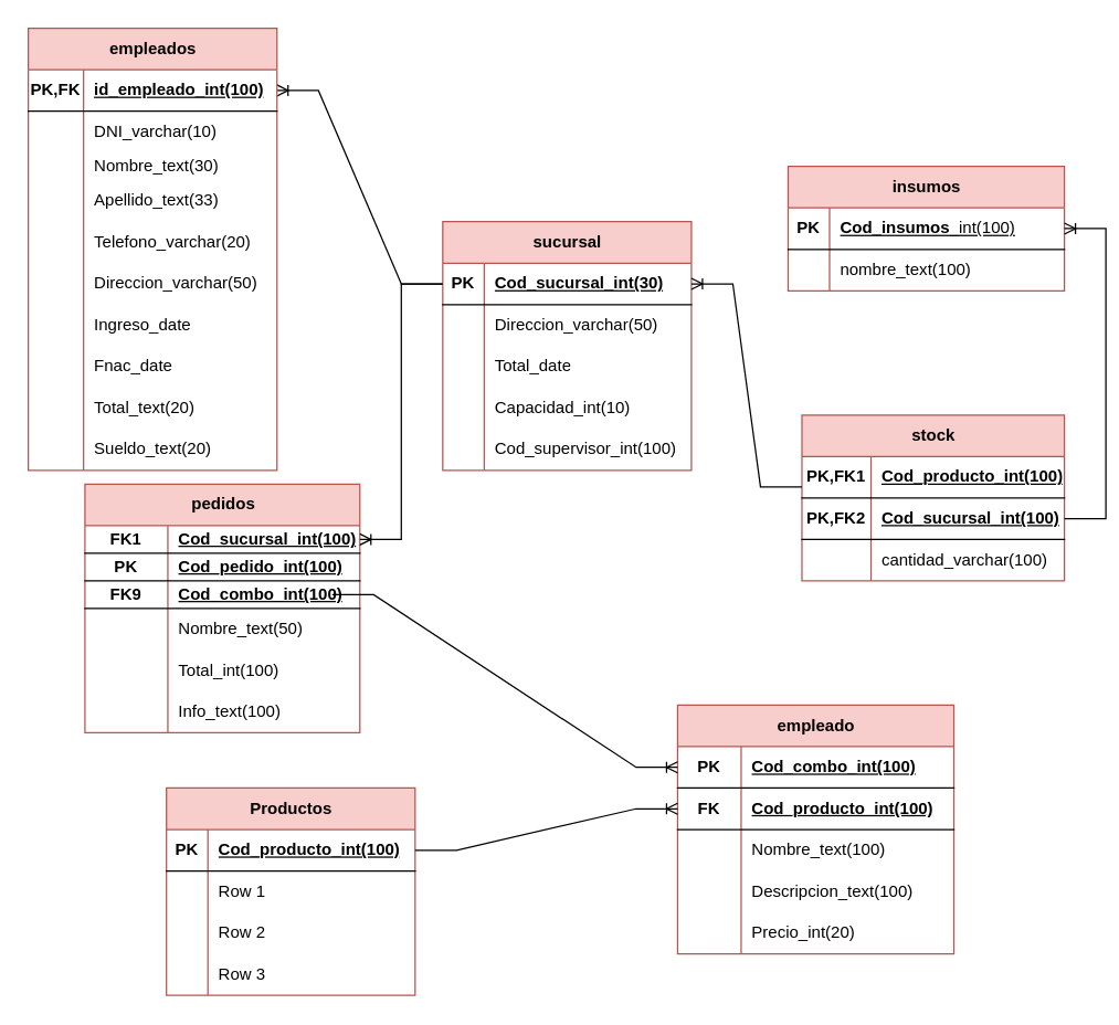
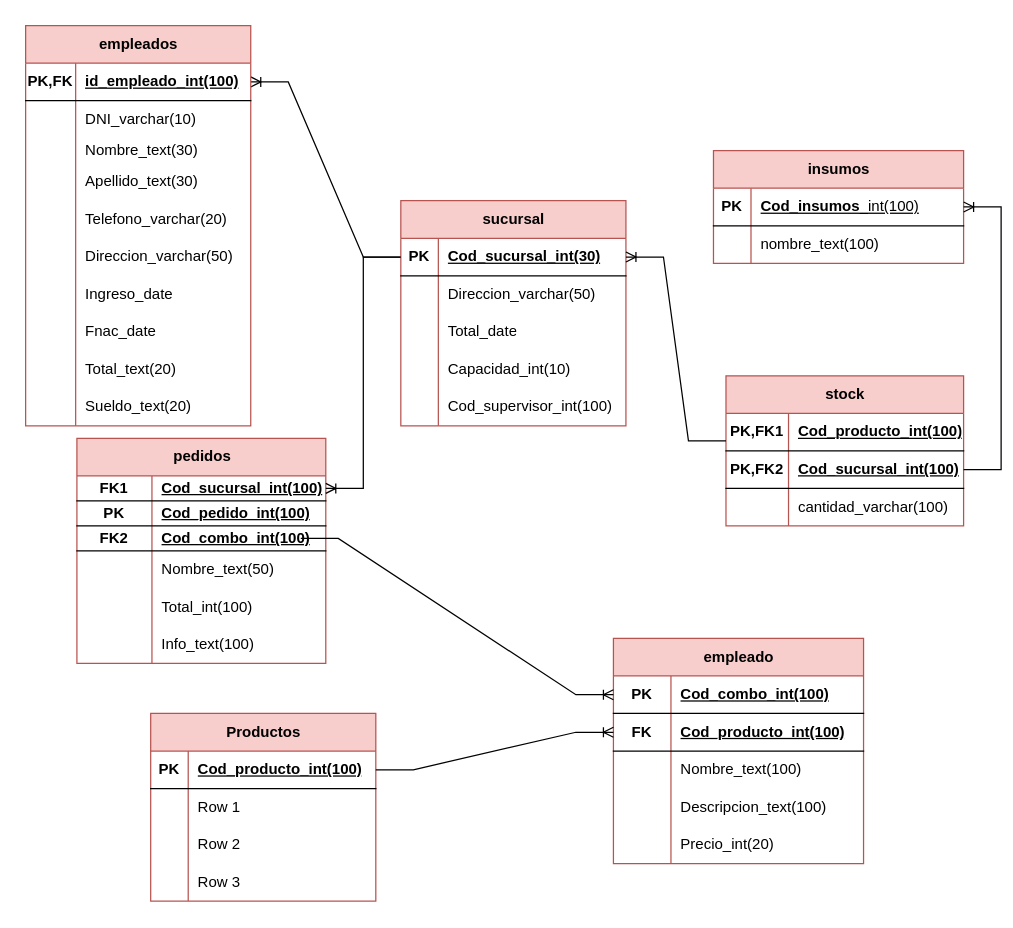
- <mxCell id="31" value="Apellido_text(33)" style="shape=partialRectangle;connectable=0;fillColor=none;top=0;left=0;bottom=0;right=0;align=left;spacingLeft=6;overflow=hidden;whiteSpace=wrap;html=1;" parent="29" vertex="1"><mxGeometry x="40" width="140" height="30" as="geometry"><mxRectangle width="140" height="30" as="alternateBounds" /></mxGeometry></mxCell>
+ <mxCell id="31" value="Apellido_text(30)" style="shape=partialRectangle;connectable=0;fillColor=none;top=0;left=0;bottom=0;right=0;align=left;spacingLeft=6;overflow=hidden;whiteSpace=wrap;html=1;" parent="29" vertex="1"><mxGeometry x="40" width="140" height="30" as="geometry"><mxRectangle width="140" height="30" as="alternateBounds" /></mxGeometry></mxCell>
- <mxCell id="84" value="FK9" style="shape=partialRectangle;connectable=0;fillColor=none;top=0;left=0;bottom=0;right=0;fontStyle=1;overflow=hidden;whiteSpace=wrap;html=1;" vertex="1" parent="83"><mxGeometry width="60" height="20" as="geometry"><mxRectangle width="60" height="20" as="alternateBounds" /></mxGeometry></mxCell>
+ <mxCell id="84" value="FK2" style="shape=partialRectangle;connectable=0;fillColor=none;top=0;left=0;bottom=0;right=0;fontStyle=1;overflow=hidden;whiteSpace=wrap;html=1;" vertex="1" parent="83"><mxGeometry width="60" height="20" as="geometry"><mxRectangle width="60" height="20" as="alternateBounds" /></mxGeometry></mxCell>
